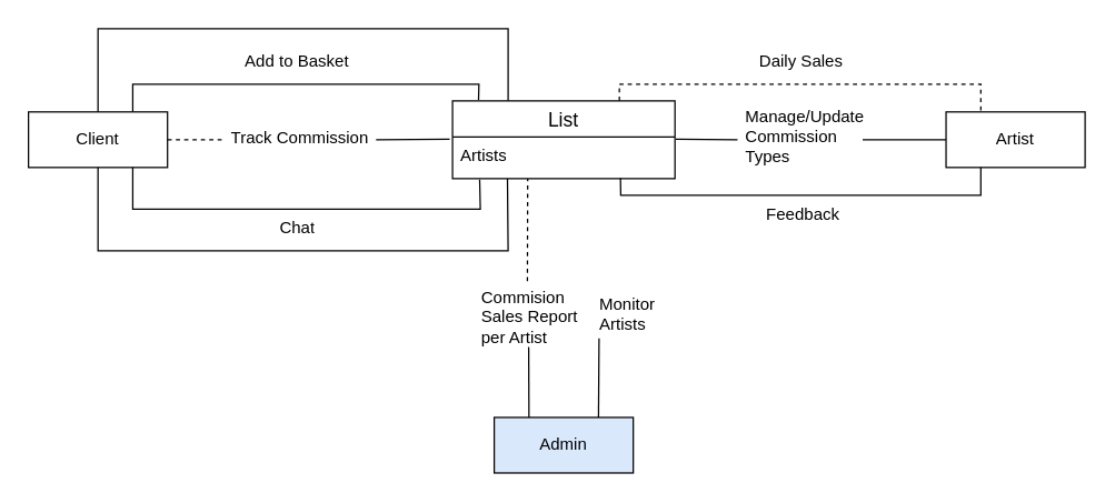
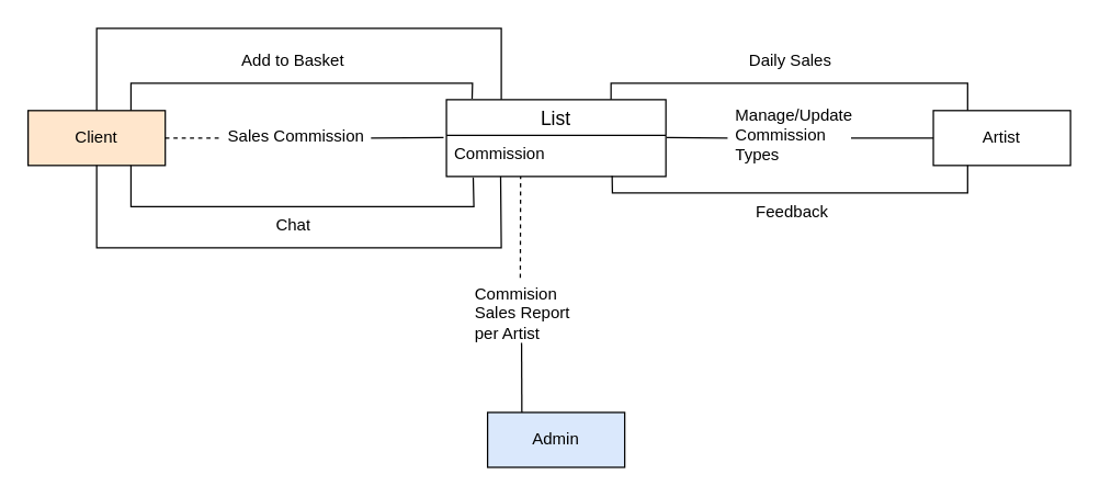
- <mxCell id="21" value="" style="endArrow=none;html=1;rounded=0;exitX=0.75;exitY=0;exitDx=0;exitDy=0;entryX=0.25;entryY=0;entryDx=0;entryDy=0;dashed=1;" parent="1" source="3" target="5" edge="1"><mxGeometry relative="1" as="geometry"><mxPoint x="460" y="70" as="sourcePoint" /><mxPoint x="390" y="0" as="targetPoint" /><Array as="points"><mxPoint x="445" y="60" /><mxPoint x="705" y="60" /></Array></mxGeometry></mxCell>
+ <mxCell id="21" value="" style="endArrow=none;html=1;rounded=0;exitX=0.75;exitY=0;exitDx=0;exitDy=0;entryX=0.25;entryY=0;entryDx=0;entryDy=0;" parent="1" source="3" target="5" edge="1"><mxGeometry relative="1" as="geometry"><mxPoint x="460" y="70" as="sourcePoint" /><mxPoint x="390" y="0" as="targetPoint" /><Array as="points"><mxPoint x="445" y="60" /><mxPoint x="705" y="60" /></Array></mxGeometry></mxCell>
- <mxCell id="8" value="Track Commission" style="text;strokeColor=none;fillColor=none;spacingLeft=4;spacingRight=4;overflow=hidden;rotatable=0;points=[[0,0.5],[1,0.5]];portConstraint=eastwest;fontSize=12;whiteSpace=wrap;html=1;" parent="1" vertex="1"><mxGeometry x="160" y="85" width="110" height="30" as="geometry" /></mxCell>
+ <mxCell id="8" value="Sales Commission" style="text;strokeColor=none;fillColor=none;spacingLeft=4;spacingRight=4;overflow=hidden;rotatable=0;points=[[0,0.5],[1,0.5]];portConstraint=eastwest;fontSize=12;whiteSpace=wrap;html=1;" parent="1" vertex="1"><mxGeometry x="160" y="85" width="110" height="30" as="geometry" /></mxCell>
- <mxCell id="2" value="Client" style="whiteSpace=wrap;html=1;align=center;" parent="1" vertex="1"><mxGeometry x="20" y="80" width="100" height="40" as="geometry" /></mxCell>
+ <mxCell id="2" value="Client" style="whiteSpace=wrap;html=1;align=center;fillColor=#ffe6cc;" parent="1" vertex="1"><mxGeometry x="20" y="80" width="100" height="40" as="geometry" /></mxCell>
- <mxCell id="4" value="Artists" style="text;strokeColor=none;fillColor=none;spacingLeft=4;spacingRight=4;overflow=hidden;rotatable=0;points=[[0,0.5],[1,0.5]];portConstraint=eastwest;fontSize=12;whiteSpace=wrap;html=1;" parent="3" vertex="1"><mxGeometry y="26" width="160" height="30" as="geometry" /></mxCell>
+ <mxCell id="4" value="Commission" style="text;strokeColor=none;fillColor=none;spacingLeft=4;spacingRight=4;overflow=hidden;rotatable=0;points=[[0,0.5],[1,0.5]];portConstraint=eastwest;fontSize=12;whiteSpace=wrap;html=1;" parent="3" vertex="1"><mxGeometry y="26" width="160" height="30" as="geometry" /></mxCell>
- <mxCell id="14" value="Monitor Artists" style="text;strokeColor=none;fillColor=none;spacingLeft=4;spacingRight=4;overflow=hidden;rotatable=0;points=[[0,0.5],[1,0.5]];portConstraint=eastwest;fontSize=12;whiteSpace=wrap;html=1;" parent="1" vertex="1"><mxGeometry x="425" y="205" width="50" height="40" as="geometry" /></mxCell>
- <mxCell id="27" value="" style="endArrow=none;html=1;rounded=0;exitX=0.108;exitY=0.951;exitDx=0;exitDy=0;exitPerimeter=0;entryX=0.75;entryY=0;entryDx=0;entryDy=0;" parent="1" source="14" target="6" edge="1"><mxGeometry relative="1" as="geometry"><mxPoint x="400" y="250" as="sourcePoint" /><mxPoint x="560" y="250" as="targetPoint" /></mxGeometry></mxCell>
